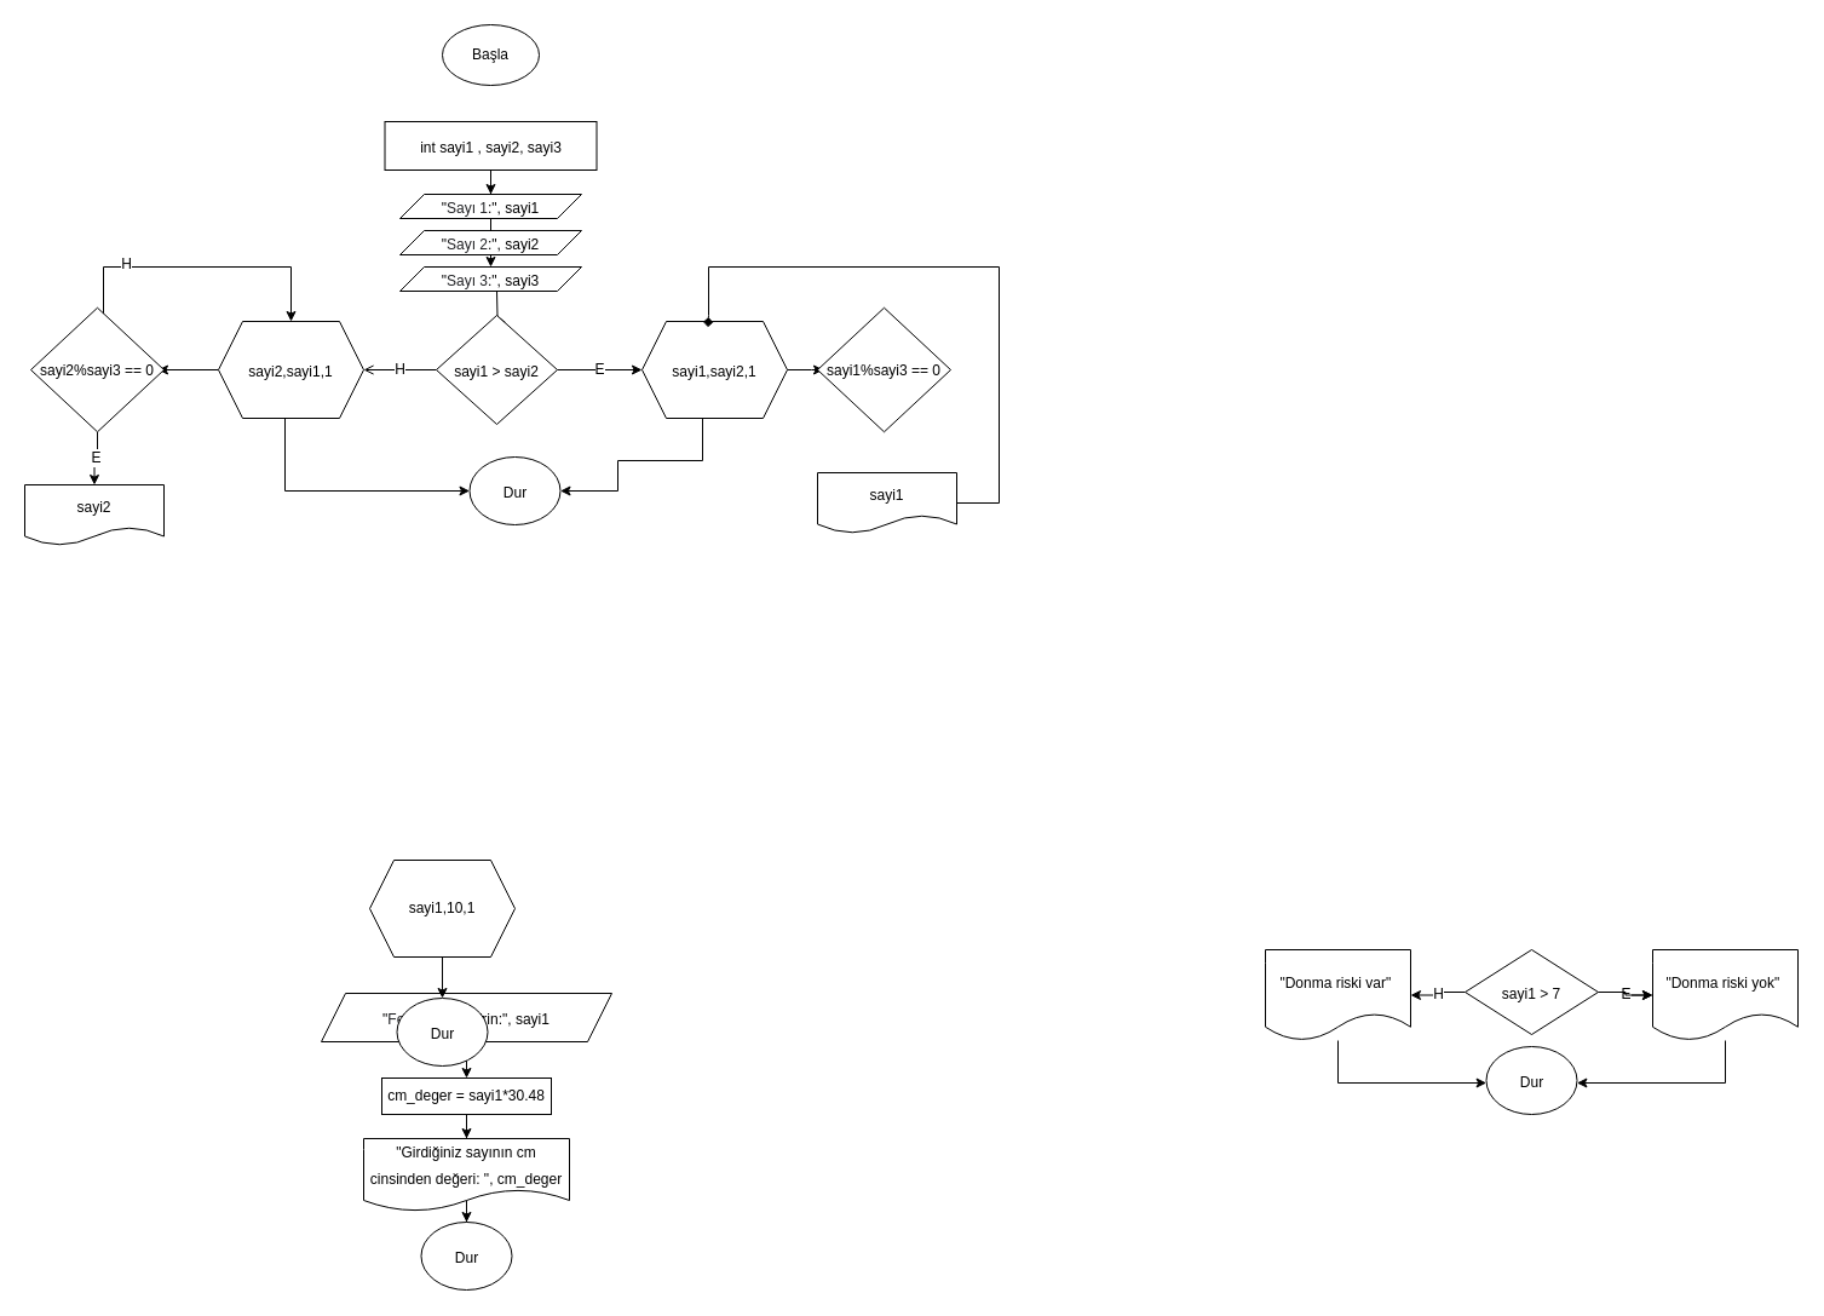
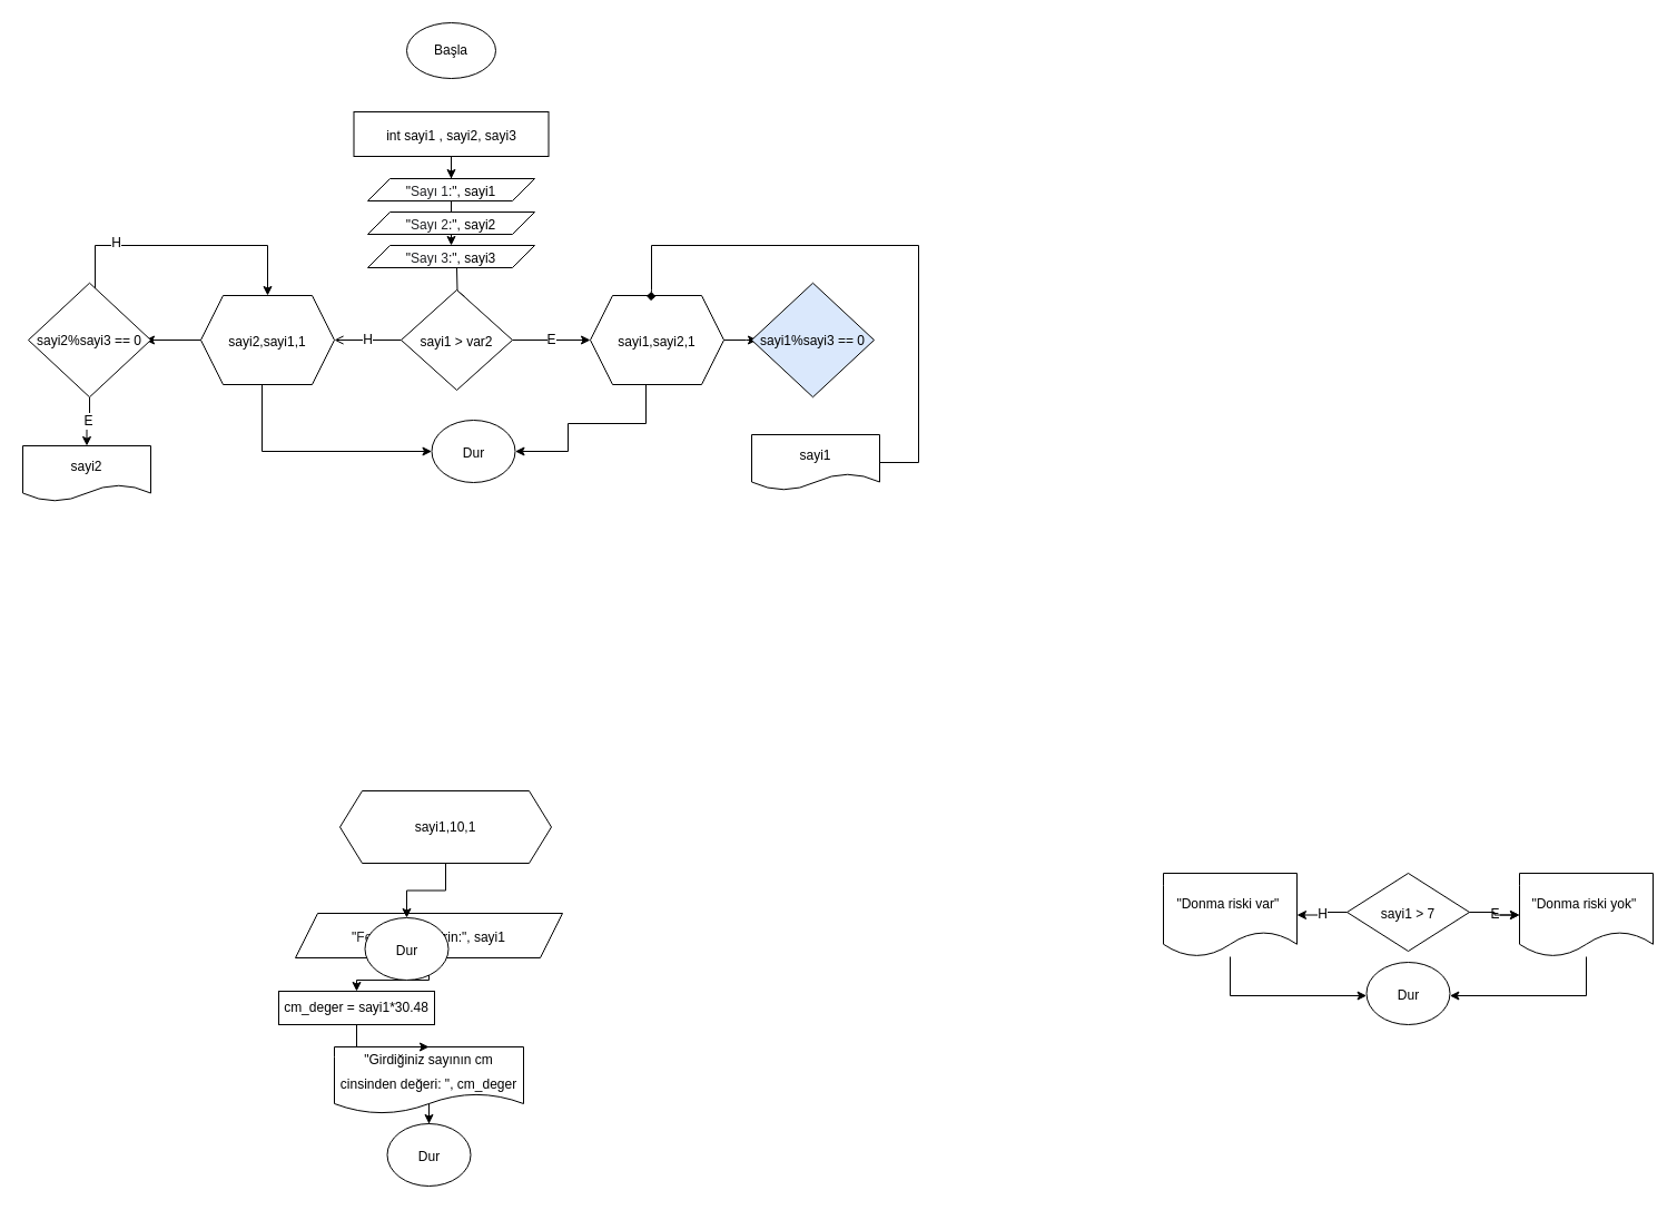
- <mxCell id="27" value="&lt;font style=&quot;font-size: 12px;&quot;&gt;sayi1 &amp;gt; sayi2&lt;/font&gt;" style="rhombus;whiteSpace=wrap;html=1;fontSize=18;rounded=0;" vertex="1" parent="1"><mxGeometry x="360" y="260" width="100" height="90" as="geometry" /></mxCell>
+ <mxCell id="27" value="&lt;font style=&quot;font-size: 12px;&quot;&gt;sayi1 &amp;gt; var2&lt;/font&gt;" style="rhombus;whiteSpace=wrap;html=1;fontSize=18;rounded=0;" vertex="1" parent="1"><mxGeometry x="360" y="260" width="100" height="90" as="geometry" /></mxCell>
- <mxCell id="41" value="&lt;font style=&quot;font-size: 12px;&quot;&gt;sayi1%sayi3 == 0&lt;/font&gt;" style="rhombus;whiteSpace=wrap;html=1;fontSize=17;fontColor=none;" vertex="1" parent="1"><mxGeometry x="675" y="253.75" width="110" height="102.5" as="geometry" /></mxCell>
+ <mxCell id="41" value="&lt;font style=&quot;font-size: 12px;&quot;&gt;sayi1%sayi3 == 0&lt;/font&gt;" style="rhombus;whiteSpace=wrap;html=1;fontSize=17;fontColor=none;fillColor=#dae8fc;" vertex="1" parent="1"><mxGeometry x="675" y="253.75" width="110" height="102.5" as="geometry" /></mxCell>
- <mxCell id="20" value="sayi1,10,1" style="shape=hexagon;perimeter=hexagonPerimeter2;whiteSpace=wrap;html=1;fixedSize=1;" vertex="1" parent="1"><mxGeometry x="305" y="710" width="120" height="80" as="geometry" /></mxCell>
+ <mxCell id="20" value="sayi1,10,1" style="shape=hexagon;perimeter=hexagonPerimeter2;whiteSpace=wrap;html=1;fixedSize=1;" vertex="1" parent="1"><mxGeometry x="305" y="710" width="190" height="65" as="geometry" /></mxCell>
- <mxCell id="9" value="cm_deger = sayi1*30.48" style="rounded=0;whiteSpace=wrap;html=1;fontSize=12;fontColor=none;" vertex="1" parent="1"><mxGeometry x="315" y="890" width="140" height="30" as="geometry" /></mxCell>
+ <mxCell id="9" value="cm_deger = sayi1*30.48" style="rounded=0;whiteSpace=wrap;html=1;fontSize=12;fontColor=none;" vertex="1" parent="1"><mxGeometry x="250" y="890" width="140" height="30" as="geometry" /></mxCell>
